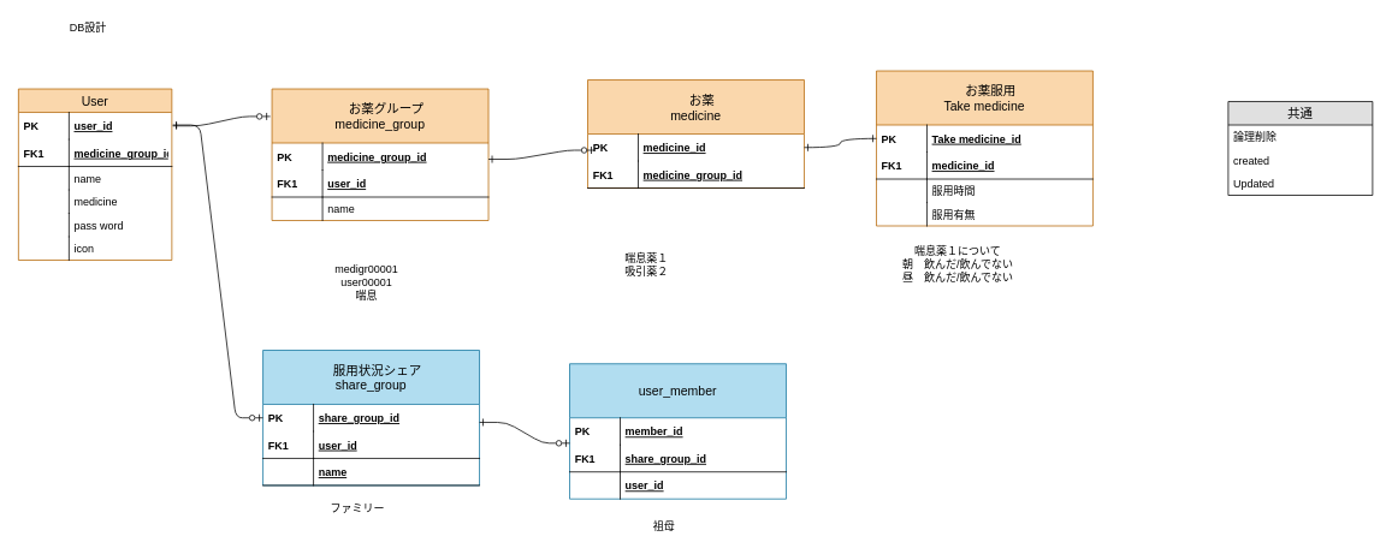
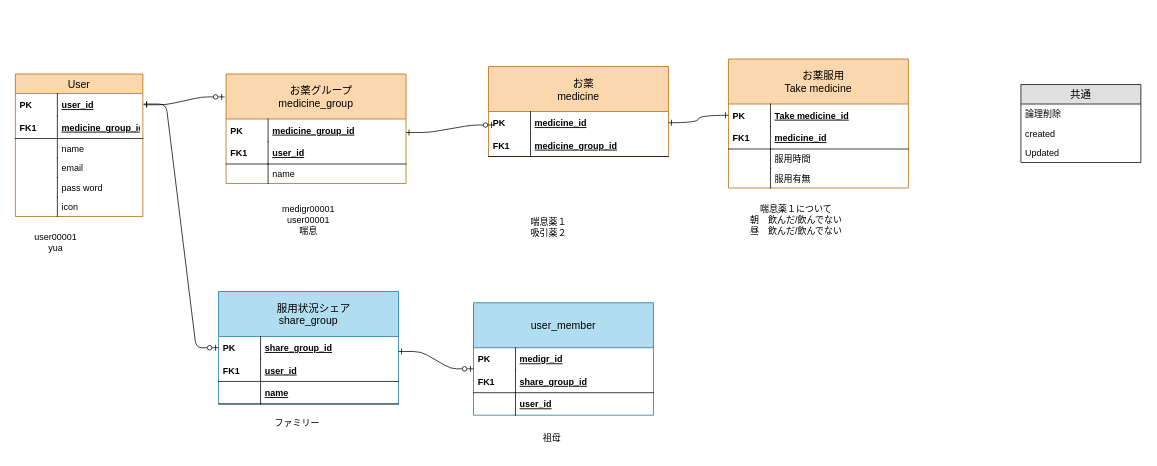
- <mxCell id="2" value="DB設計" style="text;html=1;resizable=0;points=[];autosize=1;align=left;verticalAlign=top;spacingTop=-4;" parent="1" vertex="1"><mxGeometry x="75" y="20" width="60" height="20" as="geometry" /></mxCell>
- <mxCell id="10" value="medicine" style="shape=partialRectangle;top=0;left=0;right=0;bottom=0;align=left;verticalAlign=top;fillColor=none;spacingLeft=60;spacingRight=4;overflow=hidden;rotatable=0;points=[[0,0.5],[1,0.5]];portConstraint=eastwest;dropTarget=0;fontSize=12;" parent="3" vertex="1"><mxGeometry y="112" width="170" height="26" as="geometry" /></mxCell>
+ <mxCell id="10" value="email" style="shape=partialRectangle;top=0;left=0;right=0;bottom=0;align=left;verticalAlign=top;fillColor=none;spacingLeft=60;spacingRight=4;overflow=hidden;rotatable=0;points=[[0,0.5],[1,0.5]];portConstraint=eastwest;dropTarget=0;fontSize=12;" parent="3" vertex="1"><mxGeometry y="112" width="170" height="26" as="geometry" /></mxCell>
- <mxCell id="35" value="喘息薬１&lt;br&gt;吸引薬２" style="text;html=1;align=center;verticalAlign=middle;resizable=0;points=[];autosize=1;strokeColor=none;fillColor=none;" parent="1" vertex="1"><mxGeometry x="681" y="273" width="70" height="40" as="geometry" /></mxCell>
+ <mxCell id="35" value="喘息薬１&lt;br&gt;吸引薬２" style="text;html=1;align=center;verticalAlign=middle;resizable=0;points=[];autosize=1;strokeColor=none;fillColor=none;" parent="1" vertex="1"><mxGeometry x="696" y="283" width="70" height="40" as="geometry" /></mxCell>
- <mxCell id="34" value="medigr00001&lt;br&gt;user00001&lt;br&gt;喘息" style="text;html=1;strokeColor=none;fillColor=none;align=center;verticalAlign=middle;whiteSpace=wrap;rounded=0;" parent="1" vertex="1"><mxGeometry x="376" y="298" width="60" height="30" as="geometry" /></mxCell>
+ <mxCell id="34" value="medigr00001&lt;br&gt;user00001&lt;br&gt;喘息" style="text;html=1;strokeColor=none;fillColor=none;align=center;verticalAlign=middle;whiteSpace=wrap;rounded=0;" parent="1" vertex="1"><mxGeometry x="381" y="278" width="60" height="30" as="geometry" /></mxCell>
+ <mxCell id="33" value="user00001&lt;br&gt;yua" style="text;html=1;strokeColor=none;fillColor=none;align=center;verticalAlign=middle;whiteSpace=wrap;rounded=0;" parent="1" vertex="1"><mxGeometry x="43.5" y="308" width="60" height="30" as="geometry" /></mxCell>
- <mxCell id="57" value="member_id" style="shape=partialRectangle;top=0;left=0;right=0;bottom=0;align=left;verticalAlign=middle;fillColor=none;spacingLeft=60;spacingRight=4;overflow=hidden;rotatable=0;points=[[0,0.5],[1,0.5]];portConstraint=eastwest;dropTarget=0;fontStyle=5;fontSize=12;" parent="56" vertex="1"><mxGeometry y="60" width="240" height="30" as="geometry" /></mxCell>
+ <mxCell id="57" value="medigr_id" style="shape=partialRectangle;top=0;left=0;right=0;bottom=0;align=left;verticalAlign=middle;fillColor=none;spacingLeft=60;spacingRight=4;overflow=hidden;rotatable=0;points=[[0,0.5],[1,0.5]];portConstraint=eastwest;dropTarget=0;fontStyle=5;fontSize=12;" parent="56" vertex="1"><mxGeometry y="60" width="240" height="30" as="geometry" /></mxCell>
